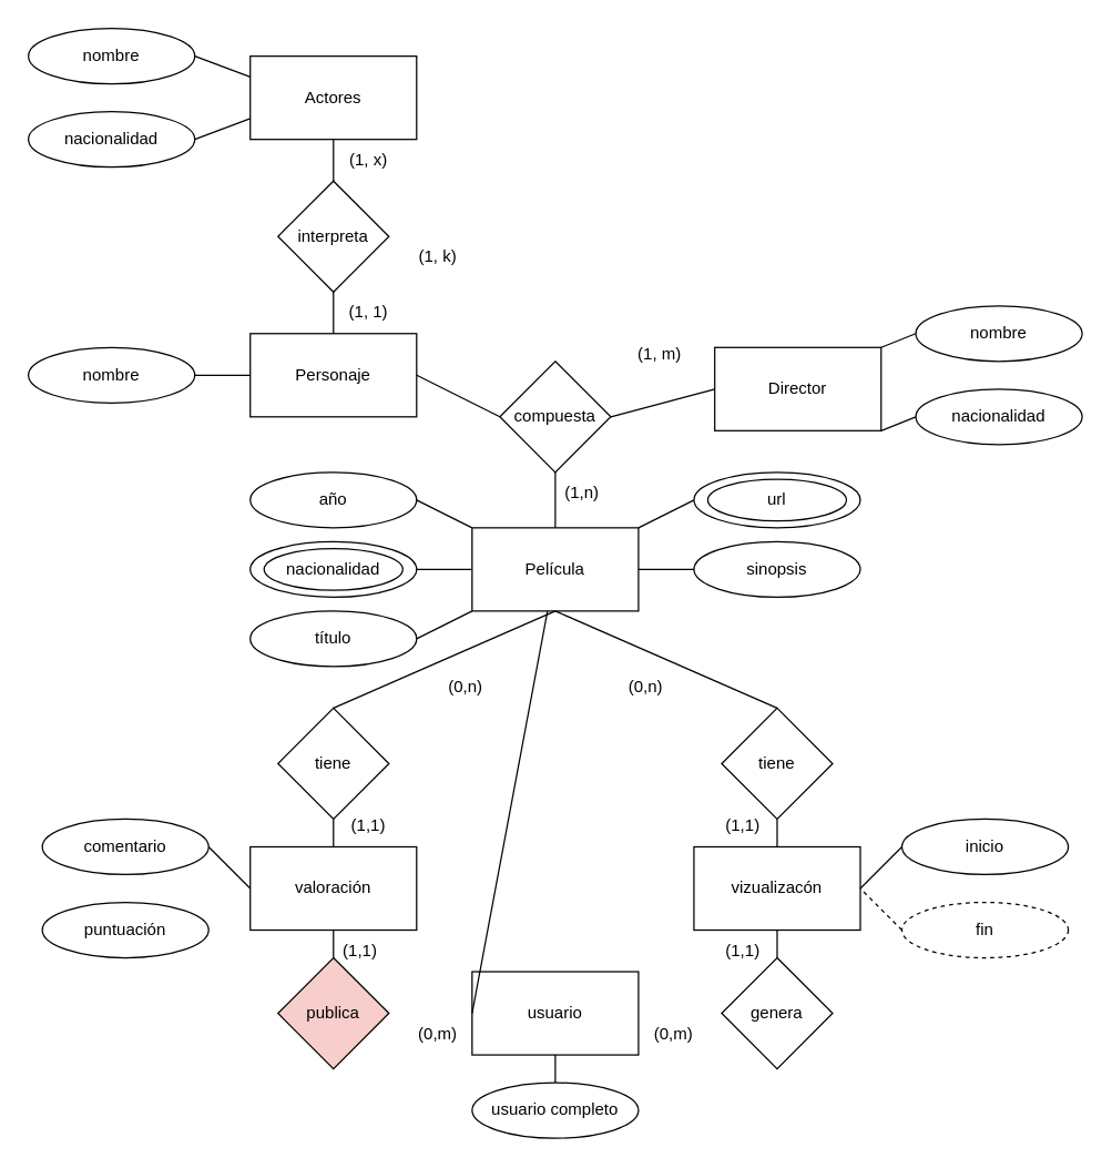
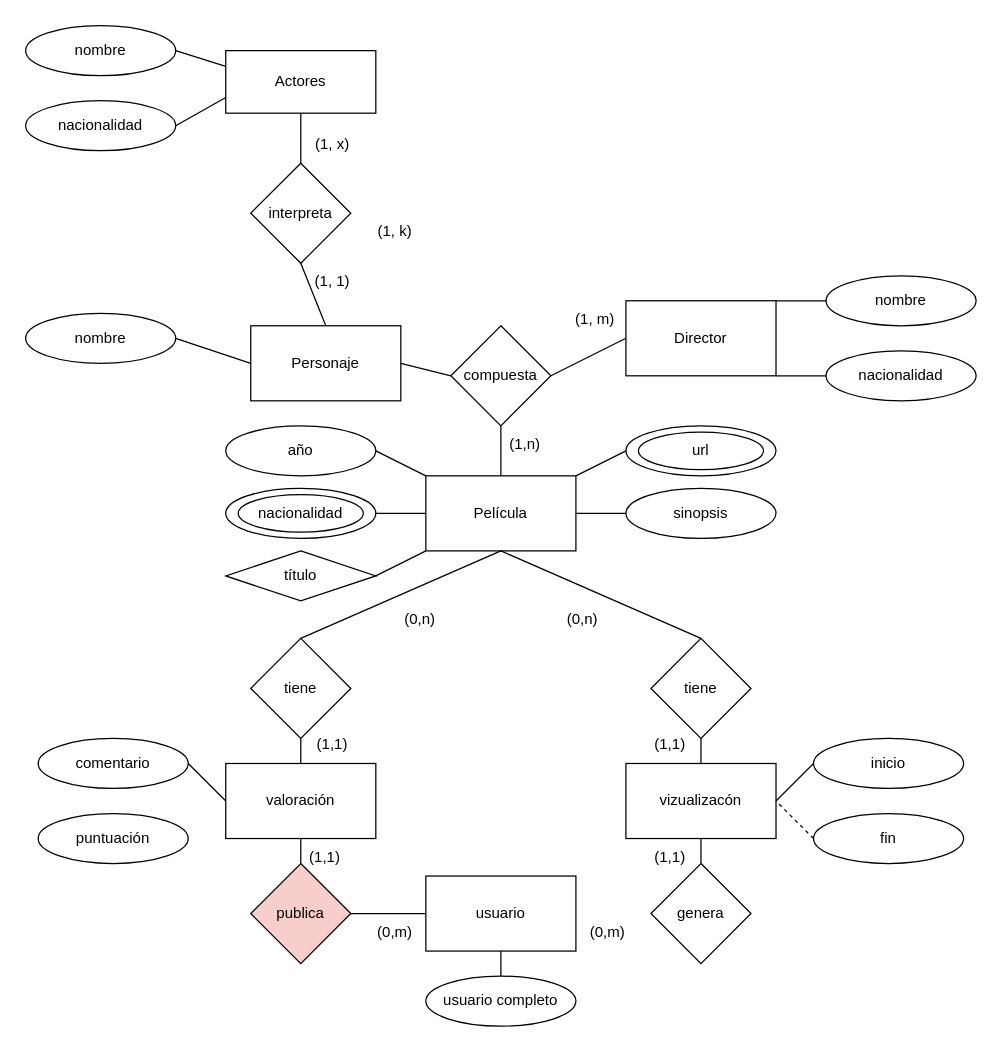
- <mxCell id="39" value="Actores" style="rounded=0;whiteSpace=wrap;html=1;" parent="1" vertex="1"><mxGeometry x="180" y="40" width="120" height="60" as="geometry" /></mxCell>
+ <mxCell id="39" value="Actores" style="rounded=0;whiteSpace=wrap;html=1;" parent="1" vertex="1"><mxGeometry x="180" y="40" width="120" height="50" as="geometry" /></mxCell>
- <mxCell id="14" value="Personaje" style="rounded=0;whiteSpace=wrap;html=1;" parent="1" vertex="1"><mxGeometry x="180" y="240" width="120" height="60" as="geometry" /></mxCell>
+ <mxCell id="14" value="Personaje" style="rounded=0;whiteSpace=wrap;html=1;" parent="1" vertex="1"><mxGeometry x="200" y="260" width="120" height="60" as="geometry" /></mxCell>
- <mxCell id="15" value="Director" style="rounded=0;whiteSpace=wrap;html=1;" parent="1" vertex="1"><mxGeometry x="515" y="250" width="120" height="60" as="geometry" /></mxCell>
+ <mxCell id="15" value="Director" style="rounded=0;whiteSpace=wrap;html=1;" parent="1" vertex="1"><mxGeometry x="500" y="240" width="120" height="60" as="geometry" /></mxCell>
- <mxCell id="3" value="título" style="ellipse;whiteSpace=wrap;html=1;" parent="1" vertex="1"><mxGeometry x="180" y="440" width="120" height="40" as="geometry" /></mxCell>
+ <mxCell id="3" value="título" style="rhombus;whiteSpace=wrap;html=1;" parent="1" vertex="1"><mxGeometry x="180" y="440" width="120" height="40" as="geometry" /></mxCell>
- <mxCell id="54" value="" style="endArrow=none;html=1;rounded=0;exitX=0;exitY=0.5;exitDx=0;exitDy=0;" parent="1" source="32" target="2" edge="1"><mxGeometry width="50" height="50" relative="1" as="geometry"><mxPoint x="410" y="630" as="sourcePoint" /><mxPoint x="410" y="650" as="targetPoint" /></mxGeometry></mxCell>
+ <mxCell id="54" value="" style="endArrow=none;html=1;rounded=0;exitX=0;exitY=0.5;exitDx=0;exitDy=0;entryX=1;entryY=0.5;entryDx=0;entryDy=0;" parent="1" source="32" target="52" edge="1"><mxGeometry width="50" height="50" relative="1" as="geometry"><mxPoint x="410" y="630" as="sourcePoint" /><mxPoint x="410" y="650" as="targetPoint" /></mxGeometry></mxCell>
- <mxCell id="62" value="fin" style="ellipse;whiteSpace=wrap;html=1;dashed=1;" vertex="1" parent="1"><mxGeometry x="650" y="650" width="120" height="40" as="geometry" /></mxCell>
+ <mxCell id="62" value="fin" style="ellipse;whiteSpace=wrap;html=1;" vertex="1" parent="1"><mxGeometry x="650" y="650" width="120" height="40" as="geometry" /></mxCell>
